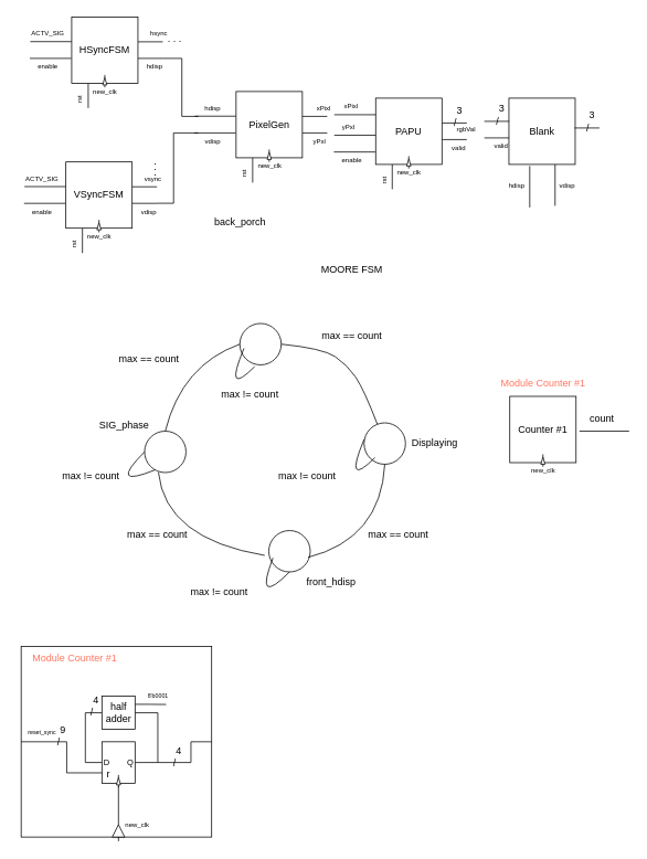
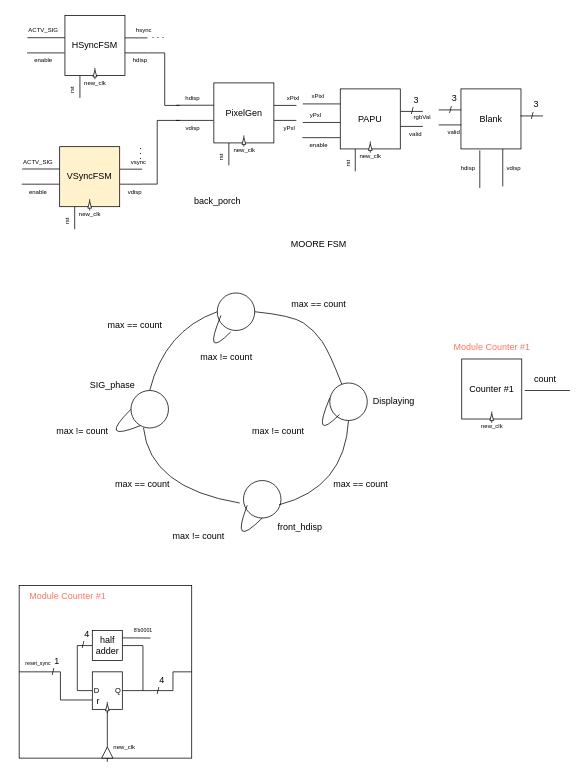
- <mxCell id="45" value="VSyncFSM" style="rounded=0;whiteSpace=wrap;html=1;container=0;" vertex="1" parent="34"><mxGeometry x="59" width="80" height="80" as="geometry" /></mxCell>
+ <mxCell id="45" value="VSyncFSM" style="rounded=0;whiteSpace=wrap;html=1;container=0;fillColor=#fff2cc;" vertex="1" parent="34"><mxGeometry x="59" width="80" height="80" as="geometry" /></mxCell>
- <mxCell id="17" value="&lt;div&gt;&amp;nbsp; &amp;nbsp;9&lt;/div&gt;/" style="text;html=1;align=center;verticalAlign=middle;resizable=0;points=[];autosize=1;strokeColor=none;fillColor=none;" parent="1" vertex="1"><mxGeometry x="50" y="868" width="40" height="40" as="geometry" /></mxCell>
+ <mxCell id="17" value="&lt;div&gt;&amp;nbsp; &amp;nbsp;1&lt;/div&gt;/" style="text;html=1;align=center;verticalAlign=middle;resizable=0;points=[];autosize=1;strokeColor=none;fillColor=none;" parent="1" vertex="1"><mxGeometry x="50" y="868" width="40" height="40" as="geometry" /></mxCell>
